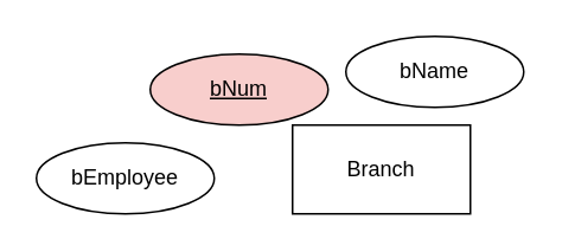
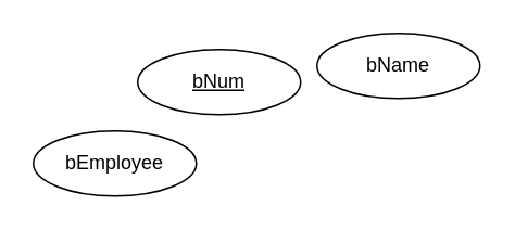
- <mxCell id="3" value="&lt;u&gt;bNum&lt;/u&gt;" style="ellipse;whiteSpace=wrap;html=1;align=center;fillColor=#f8cecc;" vertex="1" parent="1"><mxGeometry x="84" y="30" width="100" height="40" as="geometry" /></mxCell>
+ <mxCell id="3" value="&lt;u&gt;bNum&lt;/u&gt;" style="ellipse;whiteSpace=wrap;html=1;align=center;" vertex="1" parent="1"><mxGeometry x="84" y="30" width="100" height="40" as="geometry" /></mxCell>
- <mxCell id="2" value="Branch" style="html=1;dashed=0;whiteSpace=wrap;" vertex="1" parent="1"><mxGeometry x="164" y="70" width="100" height="50" as="geometry" /></mxCell>
